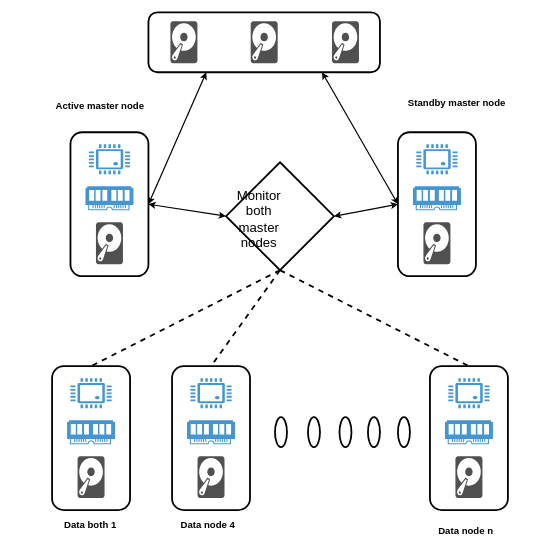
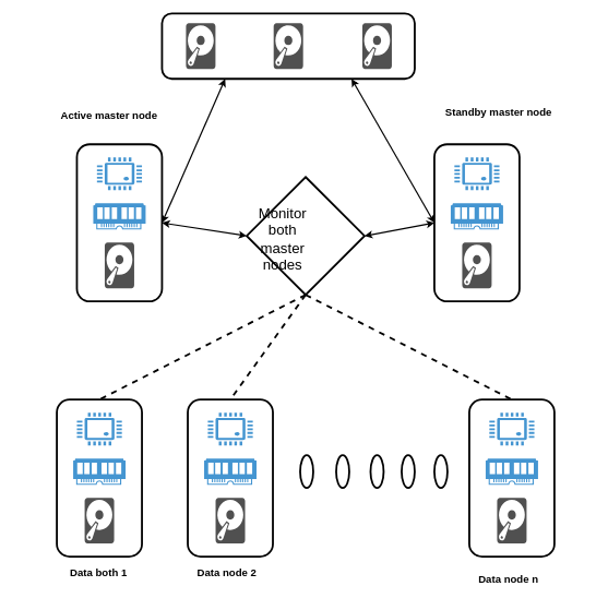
- <mxCell id="41" value="&lt;font style=&quot;font-size: 16px;&quot;&gt;&lt;b&gt;Data node 4&lt;/b&gt;&lt;/font&gt;" style="text;html=1;strokeColor=none;fillColor=none;align=center;verticalAlign=middle;whiteSpace=wrap;rounded=0;fontSize=16;" vertex="1" parent="1"><mxGeometry x="216" y="850" width="260" height="50" as="geometry" /></mxCell>
+ <mxCell id="41" value="&lt;font style=&quot;font-size: 16px;&quot;&gt;&lt;b&gt;Data node 2&lt;/b&gt;&lt;/font&gt;" style="text;html=1;strokeColor=none;fillColor=none;align=center;verticalAlign=middle;whiteSpace=wrap;rounded=0;fontSize=16;" vertex="1" parent="1"><mxGeometry x="216" y="850" width="260" height="50" as="geometry" /></mxCell>
